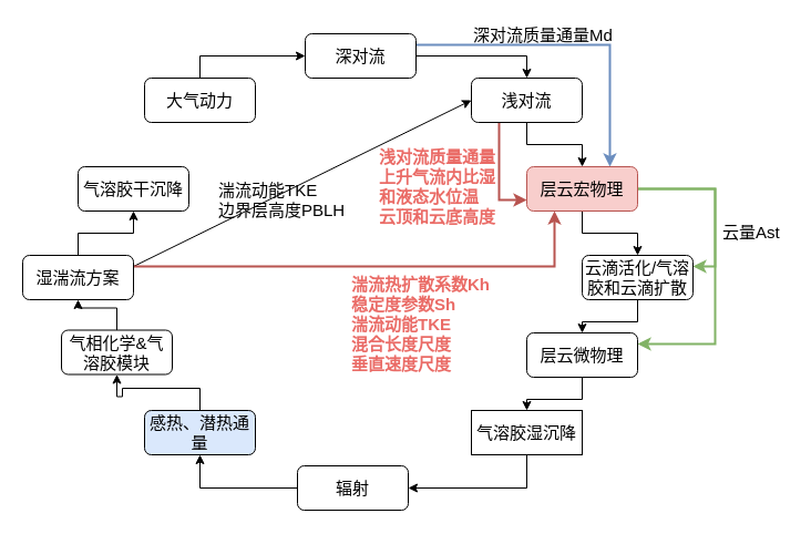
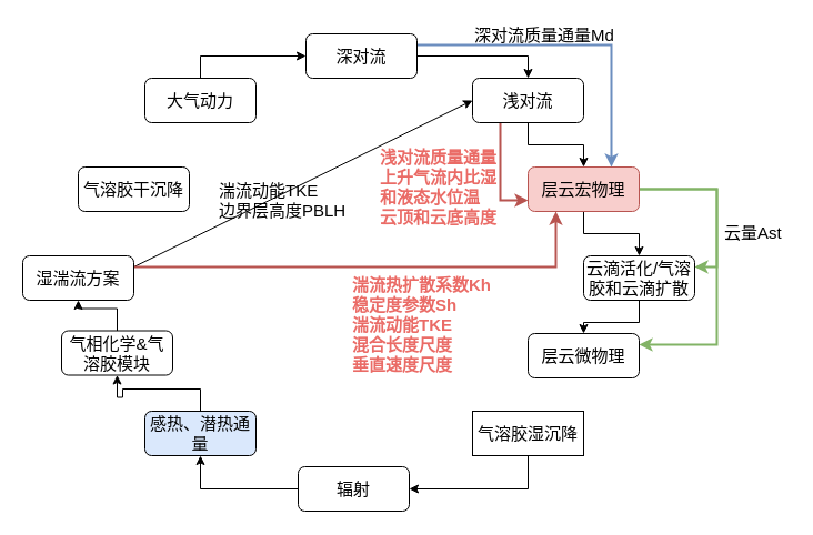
- <mxCell id="24" style="edgeStyle=orthogonalEdgeStyle;rounded=0;orthogonalLoop=1;jettySize=auto;html=1;exitX=0.5;exitY=0;exitDx=0;exitDy=0;entryX=0.5;entryY=1;entryDx=0;entryDy=0;fontSize=15;" parent="1" source="27" target="28" edge="1"><mxGeometry relative="1" as="geometry" /></mxCell>
- <mxCell id="14" style="edgeStyle=orthogonalEdgeStyle;rounded=0;orthogonalLoop=1;jettySize=auto;html=1;exitX=0.5;exitY=1;exitDx=0;exitDy=0;entryX=0.5;entryY=0;entryDx=0;entryDy=0;fontSize=15;" parent="1" source="15" target="17" edge="1"><mxGeometry relative="1" as="geometry" /></mxCell>
